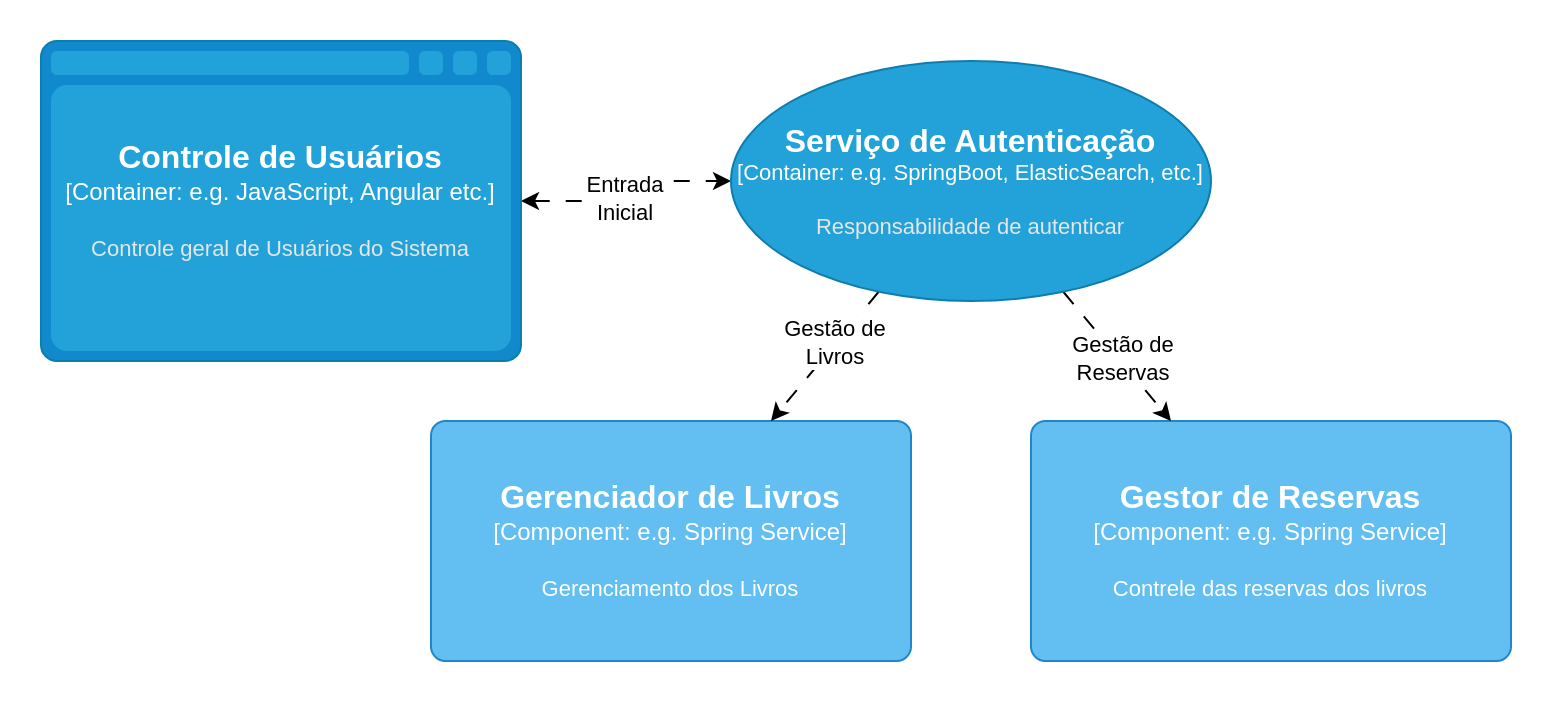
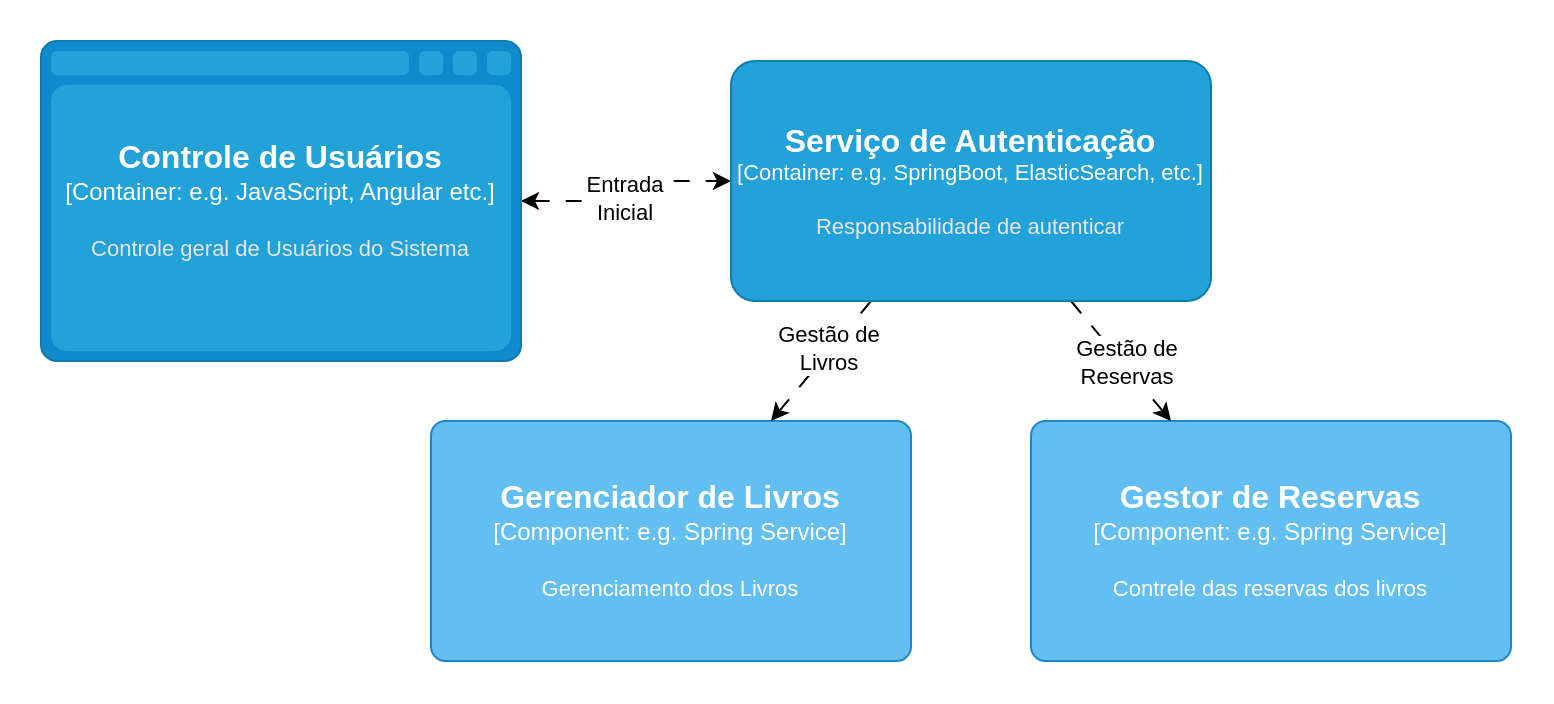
- <mxCell id="11" value="&lt;font style=&quot;font-size: 16px&quot;&gt;&lt;b&gt;Serviço de Autenticação&lt;/b&gt;&lt;/font&gt;&lt;div&gt;[Container: e.g. SpringBoot, ElasticSearch, etc.]&lt;/div&gt;&lt;br&gt;&lt;div&gt;&lt;font style=&quot;font-size: 11px&quot;&gt;&lt;font color=&quot;#E6E6E6&quot;&gt;Responsabilidade de autenticar&lt;/font&gt;&lt;/div&gt;" style="ellipse;whiteSpace=wrap;html=1;fontSize=11;labelBackgroundColor=none;fillColor=#23A2D9;fontColor=#ffffff;align=center;arcSize=10;strokeColor=#0E7DAD;metaEdit=1;resizable=0;points=[[0.25,0,0],[0.5,0,0],[0.75,0,0],[1,0.25,0],[1,0.5,0],[1,0.75,0],[0.75,1,0],[0.5,1,0],[0.25,1,0],[0,0.75,0],[0,0.5,0],[0,0.25,0]];" vertex="1" parent="1"><mxGeometry x="365" y="30" width="240" height="120" as="geometry" /></mxCell>
+ <mxCell id="11" value="&lt;font style=&quot;font-size: 16px&quot;&gt;&lt;b&gt;Serviço de Autenticação&lt;/b&gt;&lt;/font&gt;&lt;div&gt;[Container: e.g. SpringBoot, ElasticSearch, etc.]&lt;/div&gt;&lt;br&gt;&lt;div&gt;&lt;font style=&quot;font-size: 11px&quot;&gt;&lt;font color=&quot;#E6E6E6&quot;&gt;Responsabilidade de autenticar&lt;/font&gt;&lt;/div&gt;" style="rounded=1;whiteSpace=wrap;html=1;fontSize=11;labelBackgroundColor=none;fillColor=#23A2D9;fontColor=#ffffff;align=center;arcSize=10;strokeColor=#0E7DAD;metaEdit=1;resizable=0;points=[[0.25,0,0],[0.5,0,0],[0.75,0,0],[1,0.25,0],[1,0.5,0],[1,0.75,0],[0.75,1,0],[0.5,1,0],[0.25,1,0],[0,0.75,0],[0,0.5,0],[0,0.25,0]];" vertex="1" parent="1"><mxGeometry x="365" y="30" width="240" height="120" as="geometry" /></mxCell>
